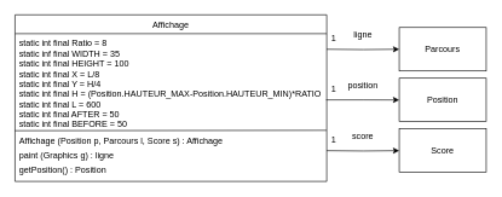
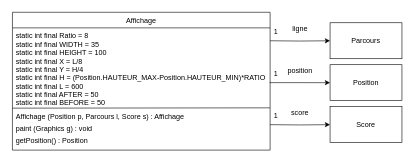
- <mxCell id="6" value="paint (Graphics g) : ligne" style="text;align=left;verticalAlign=top;spacingLeft=4;spacingRight=4;overflow=hidden;rotatable=0;points=[[0,0.5],[1,0.5]];portConstraint=eastwest;" vertex="1" parent="2"><mxGeometry y="180" width="430" height="20" as="geometry" /></mxCell>
+ <mxCell id="6" value="paint (Graphics g) : void" style="text;align=left;verticalAlign=top;spacingLeft=4;spacingRight=4;overflow=hidden;rotatable=0;points=[[0,0.5],[1,0.5]];portConstraint=eastwest;" vertex="1" parent="2"><mxGeometry y="180" width="430" height="20" as="geometry" /></mxCell>
